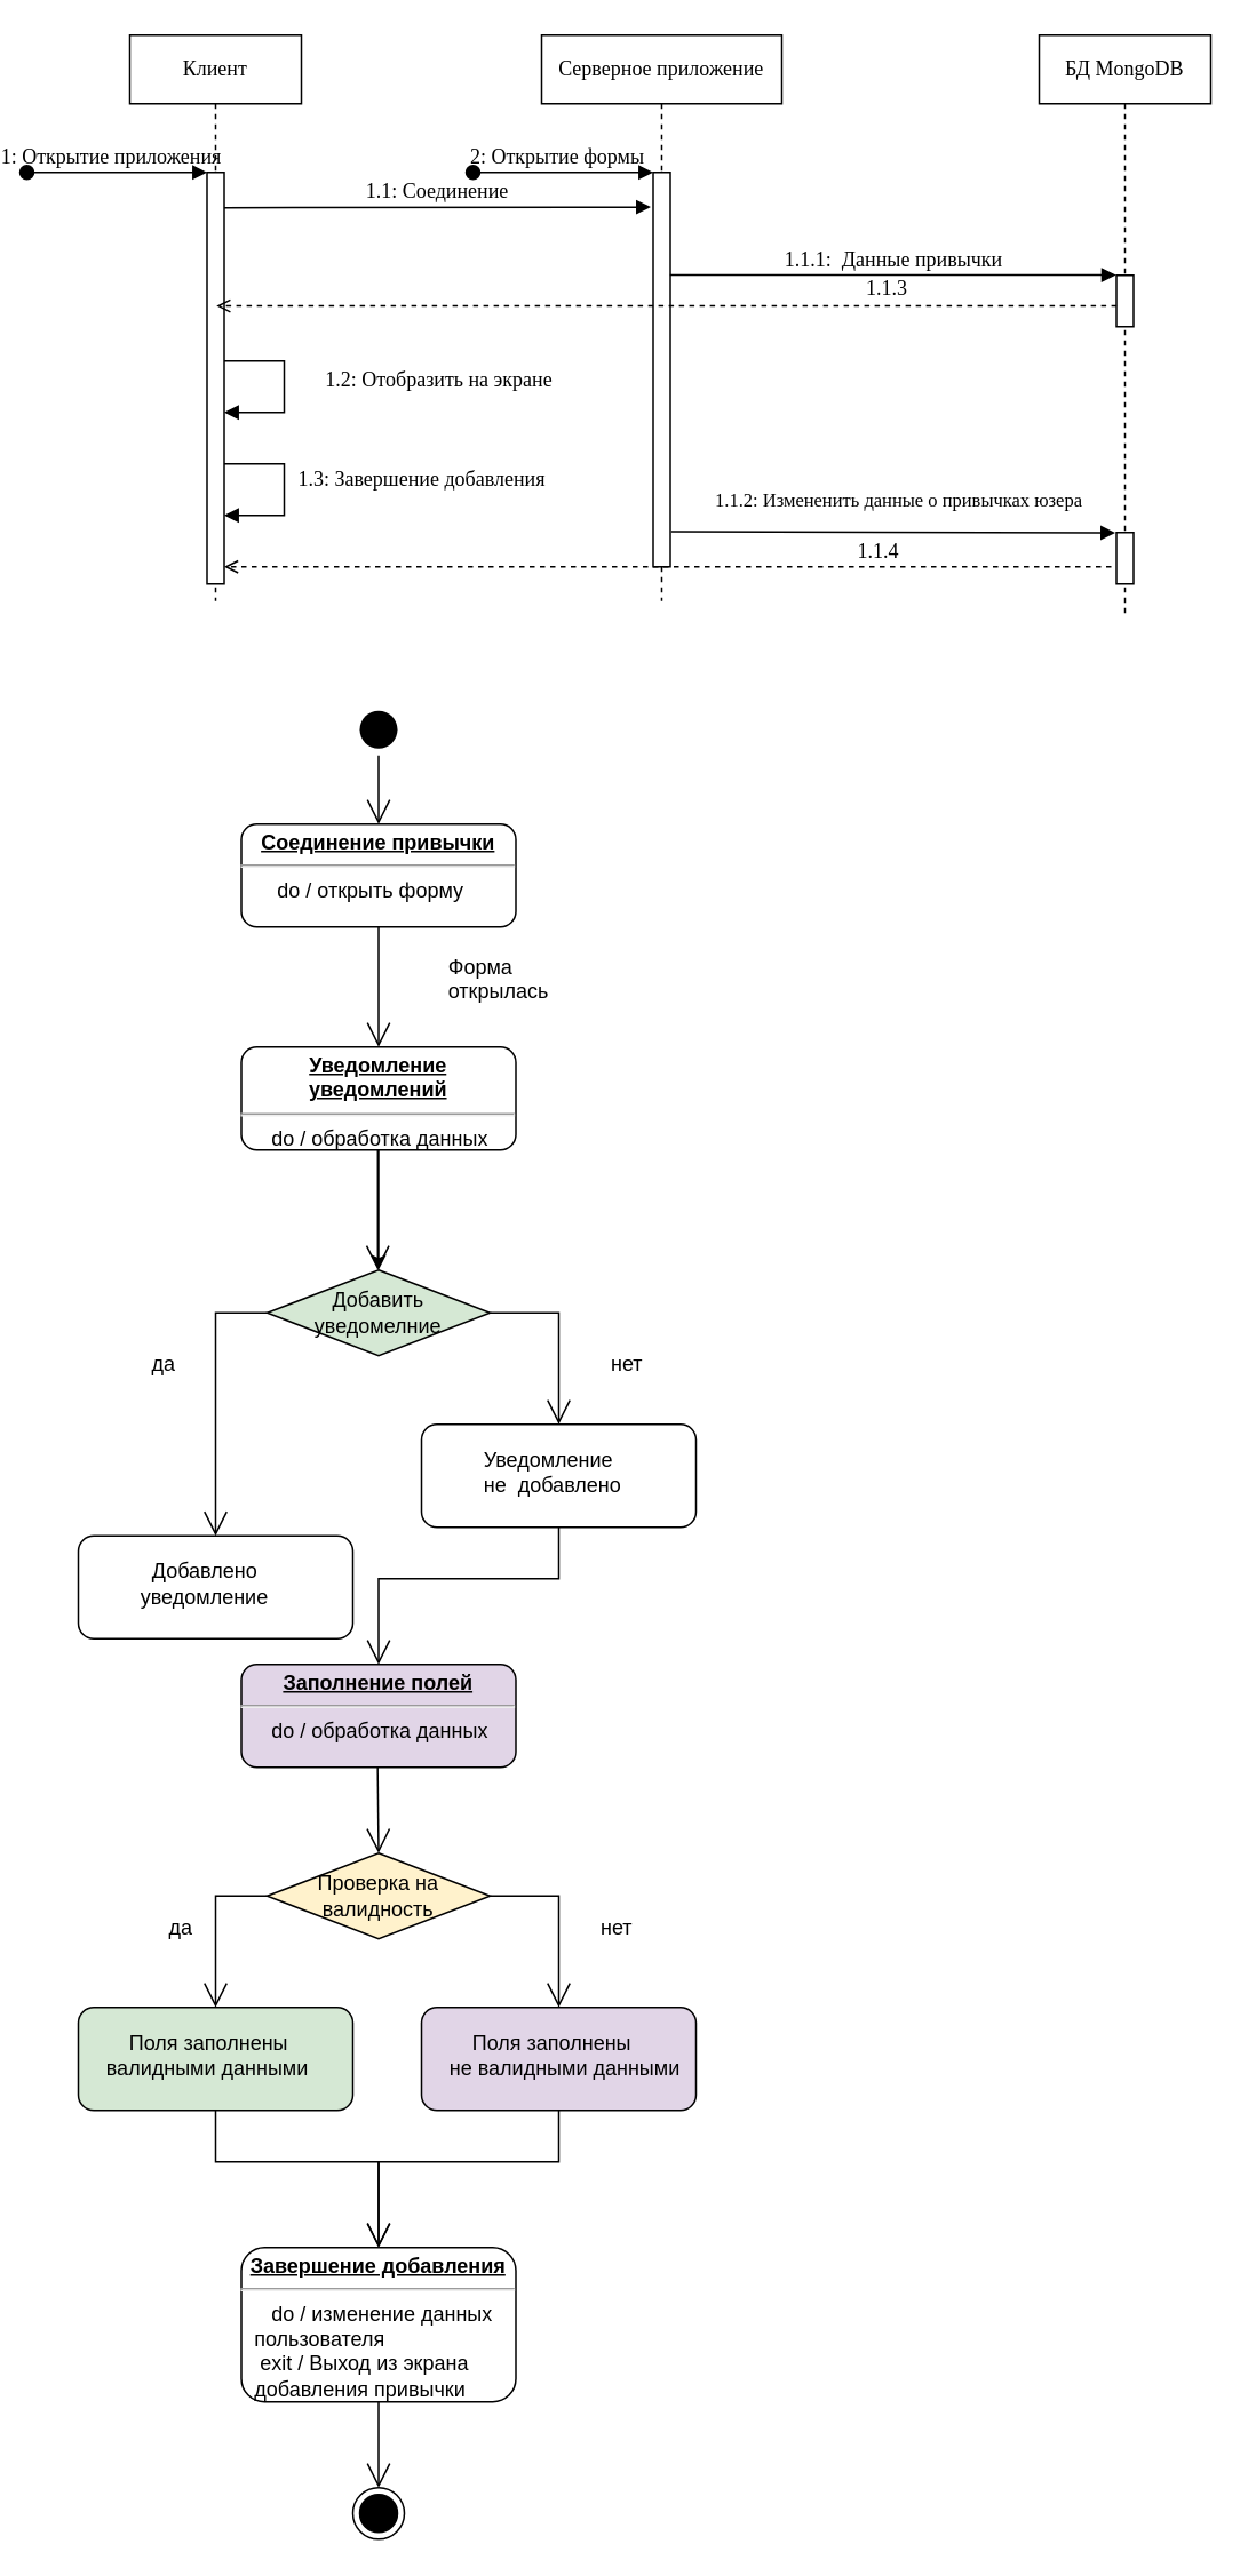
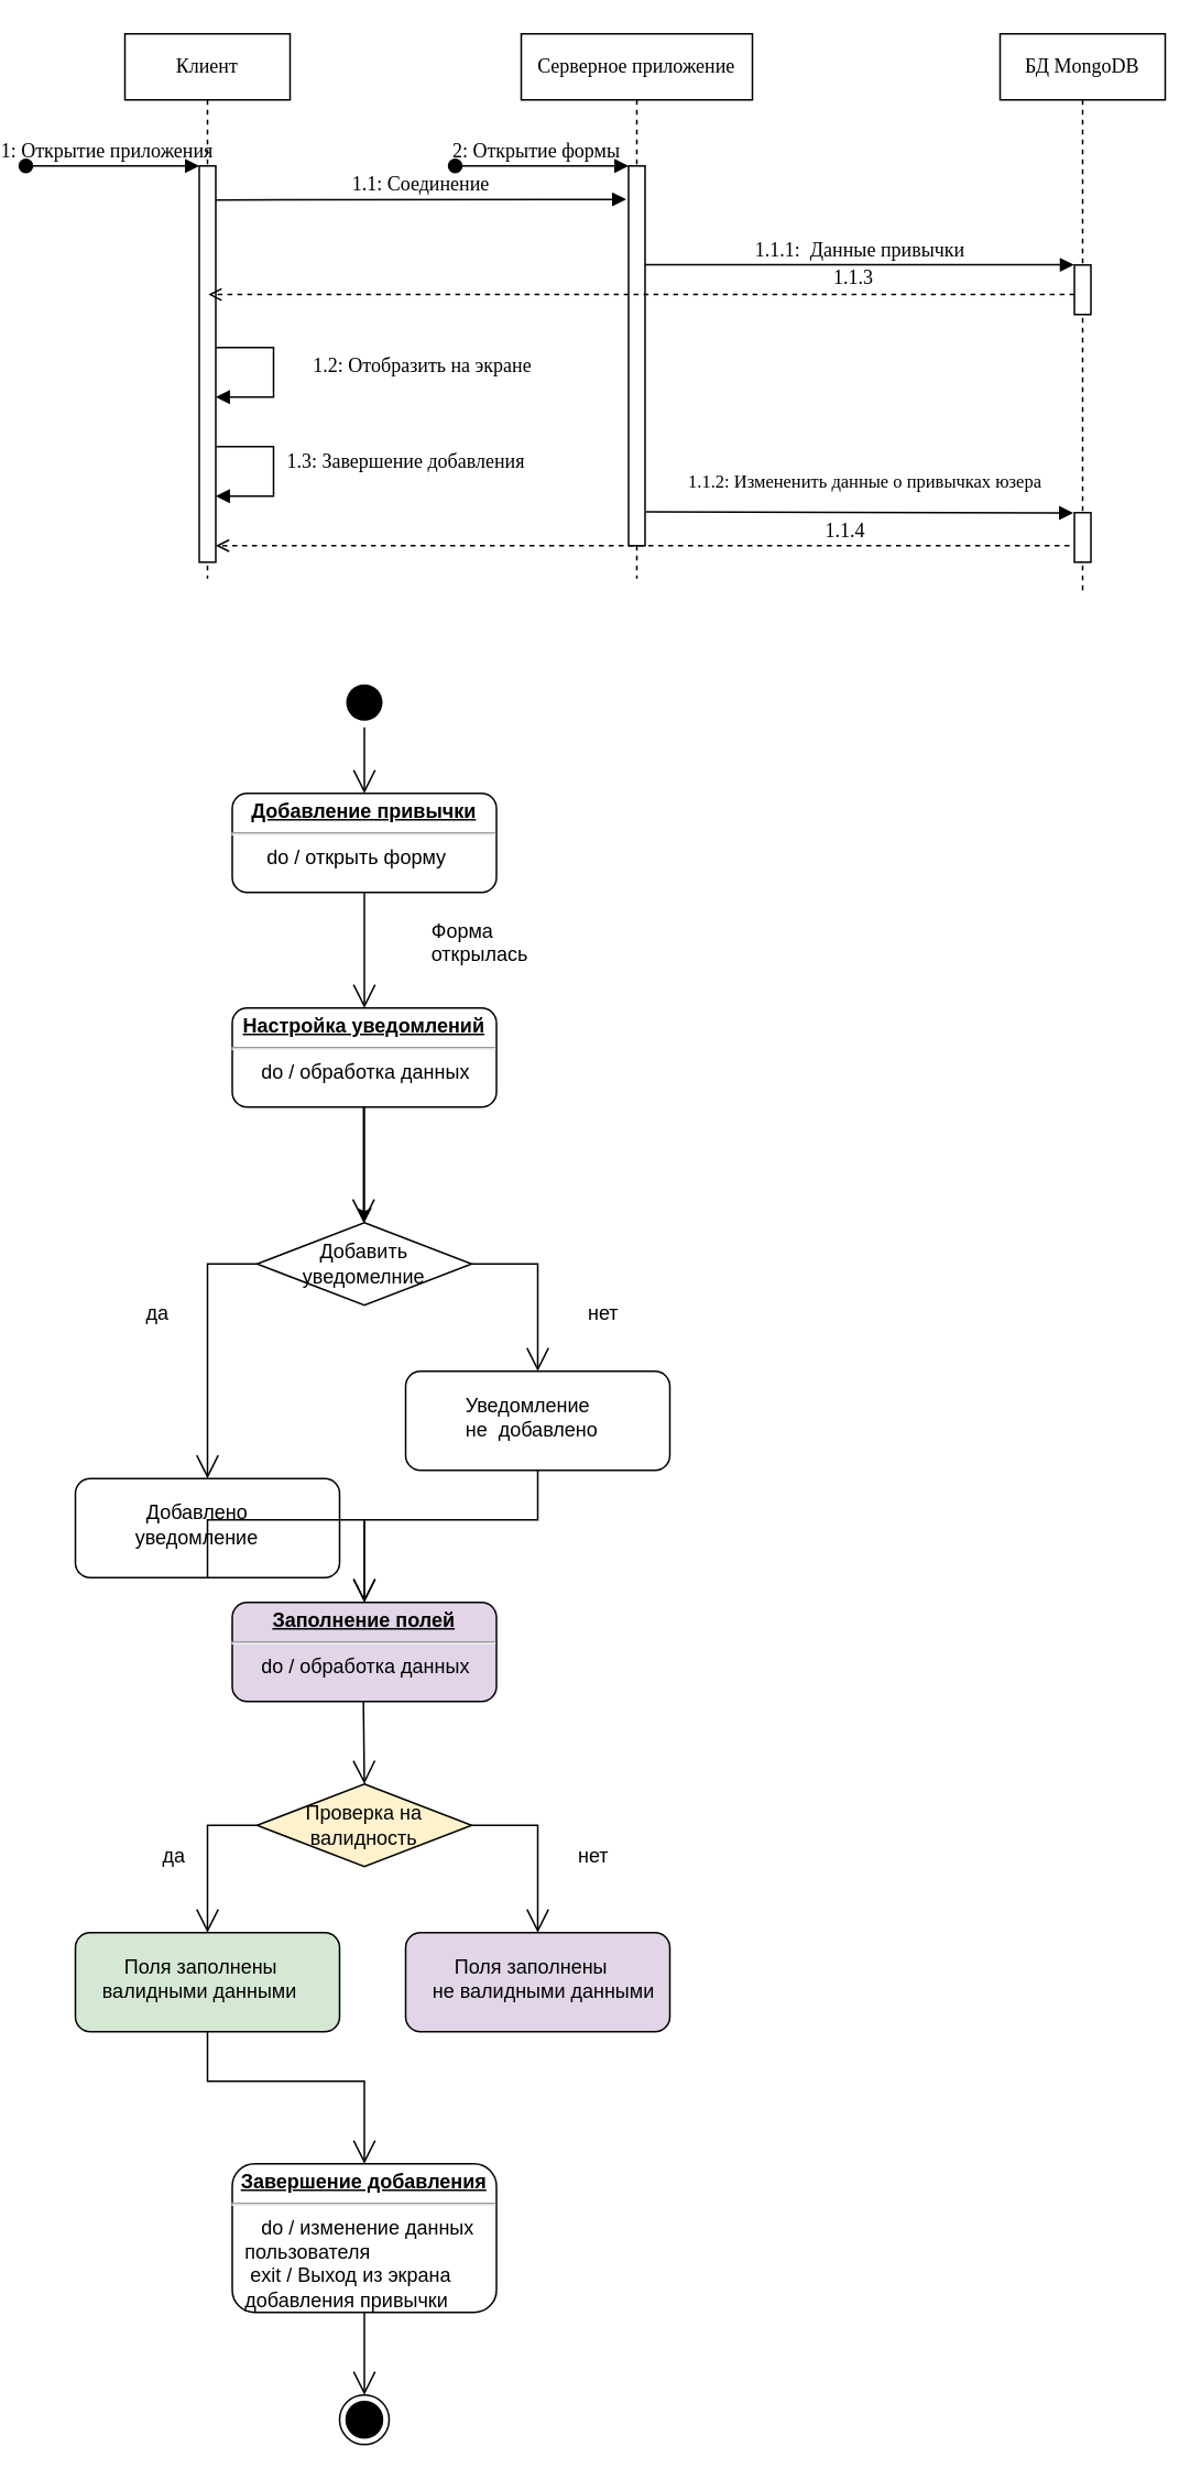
- <mxCell id="21" value="&lt;p style=&quot;margin:0px;margin-top:4px;text-align:center;text-decoration:underline;&quot;&gt;&lt;b&gt;Соединение привычки&lt;/b&gt;&lt;/p&gt;&lt;hr&gt;&lt;p style=&quot;margin:0px;margin-left:8px;&quot;&gt;&amp;nbsp; &amp;nbsp; do / открыть форму&lt;/p&gt;" style="verticalAlign=top;align=left;overflow=fill;fontSize=12;fontFamily=Helvetica;html=1;whiteSpace=wrap;rounded=1;" parent="1" vertex="1"><mxGeometry x="115" y="480" width="160" height="60" as="geometry" /></mxCell>
+ <mxCell id="21" value="&lt;p style=&quot;margin:0px;margin-top:4px;text-align:center;text-decoration:underline;&quot;&gt;&lt;b&gt;Добавление привычки&lt;/b&gt;&lt;/p&gt;&lt;hr&gt;&lt;p style=&quot;margin:0px;margin-left:8px;&quot;&gt;&amp;nbsp; &amp;nbsp; do / открыть форму&lt;/p&gt;" style="verticalAlign=top;align=left;overflow=fill;fontSize=12;fontFamily=Helvetica;html=1;whiteSpace=wrap;rounded=1;" parent="1" vertex="1"><mxGeometry x="115" y="480" width="160" height="60" as="geometry" /></mxCell>
- <mxCell id="24" value="&lt;p style=&quot;margin:0px;margin-top:4px;text-align:center;text-decoration:underline;&quot;&gt;&lt;b&gt;Уведомление уведомлений&lt;/b&gt;&lt;/p&gt;&lt;hr&gt;&lt;p style=&quot;margin:0px;margin-left:8px;&quot;&gt;&amp;nbsp; &amp;nbsp;do / обработка данных&lt;/p&gt;" style="verticalAlign=top;align=left;overflow=fill;fontSize=12;fontFamily=Helvetica;html=1;whiteSpace=wrap;rounded=1;" parent="1" vertex="1"><mxGeometry x="115" y="610" width="160" height="60" as="geometry" /></mxCell>
+ <mxCell id="24" value="&lt;p style=&quot;margin:0px;margin-top:4px;text-align:center;text-decoration:underline;&quot;&gt;&lt;b&gt;Настройка уведомлений&lt;/b&gt;&lt;/p&gt;&lt;hr&gt;&lt;p style=&quot;margin:0px;margin-left:8px;&quot;&gt;&amp;nbsp; &amp;nbsp;do / обработка данных&lt;/p&gt;" style="verticalAlign=top;align=left;overflow=fill;fontSize=12;fontFamily=Helvetica;html=1;whiteSpace=wrap;rounded=1;" parent="1" vertex="1"><mxGeometry x="115" y="610" width="160" height="60" as="geometry" /></mxCell>
- <mxCell id="27" value="Добавить уведомелние" style="rhombus;whiteSpace=wrap;html=1;fillColor=#d5e8d4;" parent="1" vertex="1"><mxGeometry x="130" y="740" width="130" height="50" as="geometry" /></mxCell>
+ <mxCell id="27" value="Добавить уведомелние" style="rhombus;whiteSpace=wrap;html=1;" parent="1" vertex="1"><mxGeometry x="130" y="740" width="130" height="50" as="geometry" /></mxCell>
+ <mxCell id="35" value="" style="endArrow=open;endFill=1;endSize=12;html=1;rounded=0;exitX=0.5;exitY=1;exitDx=0;exitDy=0;entryX=0.5;entryY=0;entryDx=0;entryDy=0;" parent="1" source="29" target="33" edge="1"><mxGeometry width="160" relative="1" as="geometry"><mxPoint x="310" y="900" as="sourcePoint" /><mxPoint x="205" y="980" as="targetPoint" /><Array as="points"><mxPoint x="100" y="920" /><mxPoint x="195" y="920" /></Array></mxGeometry></mxCell>
- <mxCell id="42" value="" style="endArrow=open;endFill=1;endSize=12;html=1;rounded=0;exitX=0.5;exitY=1;exitDx=0;exitDy=0;entryX=0.5;entryY=0;entryDx=0;entryDy=0;" parent="1" source="40" target="41" edge="1"><mxGeometry width="160" relative="1" as="geometry"><mxPoint x="165" y="1115" as="sourcePoint" /><mxPoint x="110" y="1180" as="targetPoint" /><Array as="points"><mxPoint x="300" y="1260" /><mxPoint x="195" y="1260" /></Array></mxGeometry></mxCell>
